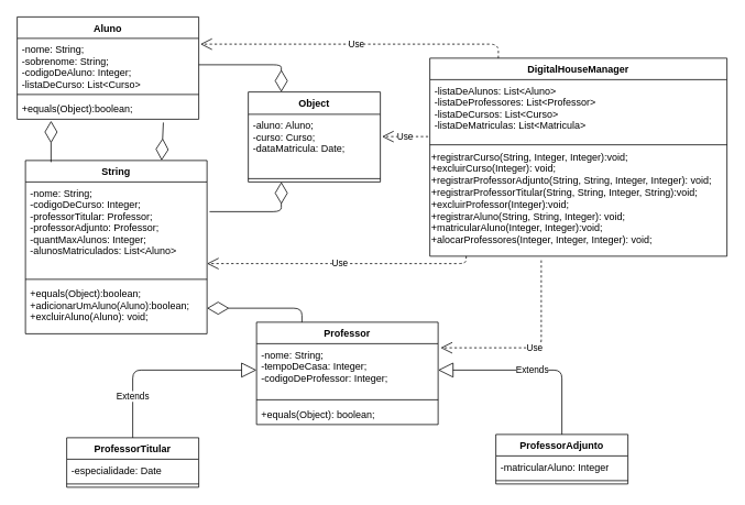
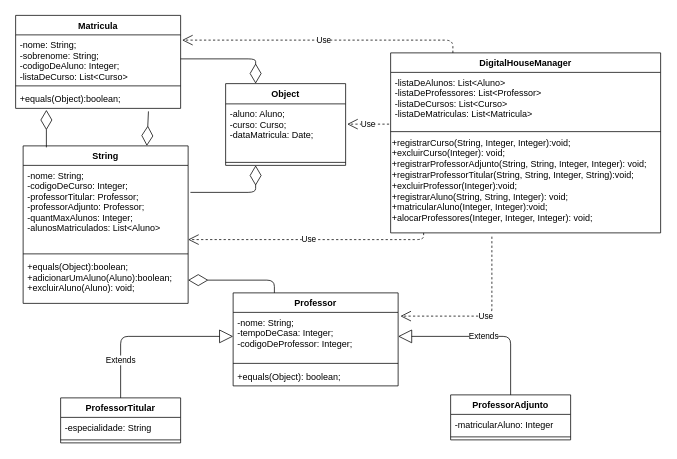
- <mxCell id="2" value="Aluno" style="swimlane;fontStyle=1;align=center;verticalAlign=top;childLayout=stackLayout;horizontal=1;startSize=26;horizontalStack=0;resizeParent=1;resizeParentMax=0;resizeLast=0;collapsible=1;marginBottom=0;" parent="1" vertex="1"><mxGeometry x="20" y="20" width="220" height="124" as="geometry" /></mxCell>
+ <mxCell id="2" value="Matricula" style="swimlane;fontStyle=1;align=center;verticalAlign=top;childLayout=stackLayout;horizontal=1;startSize=26;horizontalStack=0;resizeParent=1;resizeParentMax=0;resizeLast=0;collapsible=1;marginBottom=0;" parent="1" vertex="1"><mxGeometry x="20" y="20" width="220" height="124" as="geometry" /></mxCell>
- <mxCell id="15" value="-especialidade: Date" style="text;strokeColor=none;fillColor=none;align=left;verticalAlign=top;spacingLeft=4;spacingRight=4;overflow=hidden;rotatable=0;points=[[0,0.5],[1,0.5]];portConstraint=eastwest;" parent="14" vertex="1"><mxGeometry y="26" width="160" height="26" as="geometry" /></mxCell>
+ <mxCell id="15" value="-especialidade: String" style="text;strokeColor=none;fillColor=none;align=left;verticalAlign=top;spacingLeft=4;spacingRight=4;overflow=hidden;rotatable=0;points=[[0,0.5],[1,0.5]];portConstraint=eastwest;" parent="14" vertex="1"><mxGeometry y="26" width="160" height="26" as="geometry" /></mxCell>
